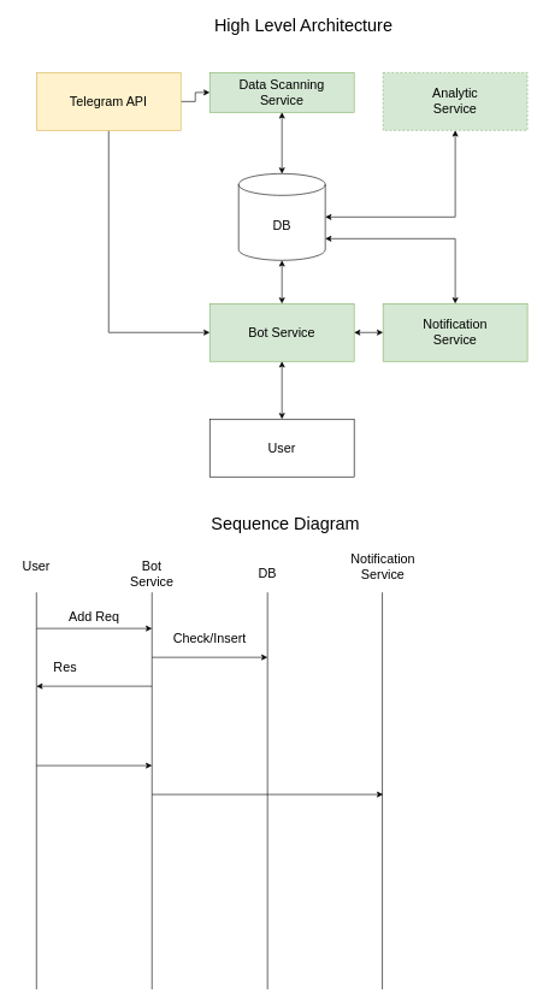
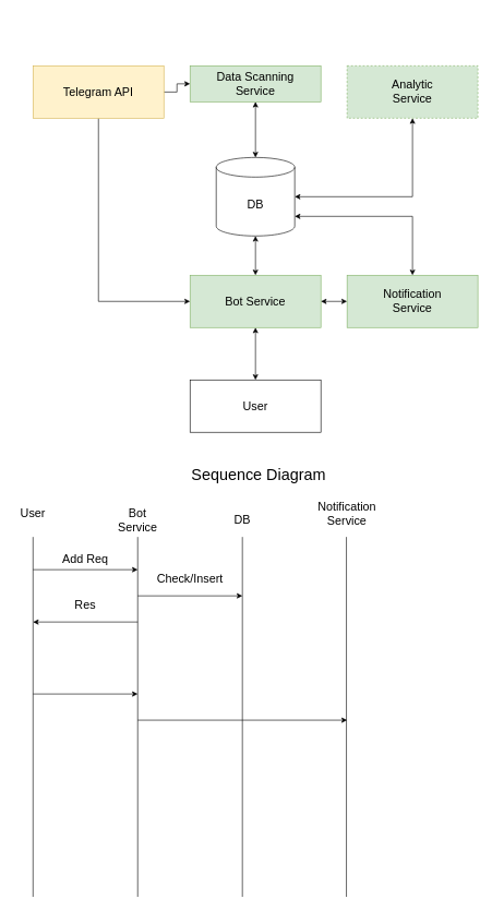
- <mxCell id="31" value="&lt;font style=&quot;font-size: 24px&quot;&gt;High Level Architecture&lt;/font&gt;" style="text;html=1;strokeColor=none;fillColor=none;align=center;verticalAlign=middle;whiteSpace=wrap;rounded=0;fontSize=18;" parent="1" vertex="1"><mxGeometry x="240" y="20" width="360" height="30" as="geometry" /></mxCell>
- <mxCell id="28" value="Res" style="text;html=1;strokeColor=none;fillColor=none;align=center;verticalAlign=middle;whiteSpace=wrap;rounded=0;fontSize=18;" parent="1" vertex="1"><mxGeometry x="50" y="910" width="80" height="30" as="geometry" /></mxCell>
+ <mxCell id="28" value="Res" style="text;html=1;strokeColor=none;fillColor=none;align=center;verticalAlign=middle;whiteSpace=wrap;rounded=0;fontSize=18;" parent="1" vertex="1"><mxGeometry x="90" y="910" width="80" height="30" as="geometry" /></mxCell>
